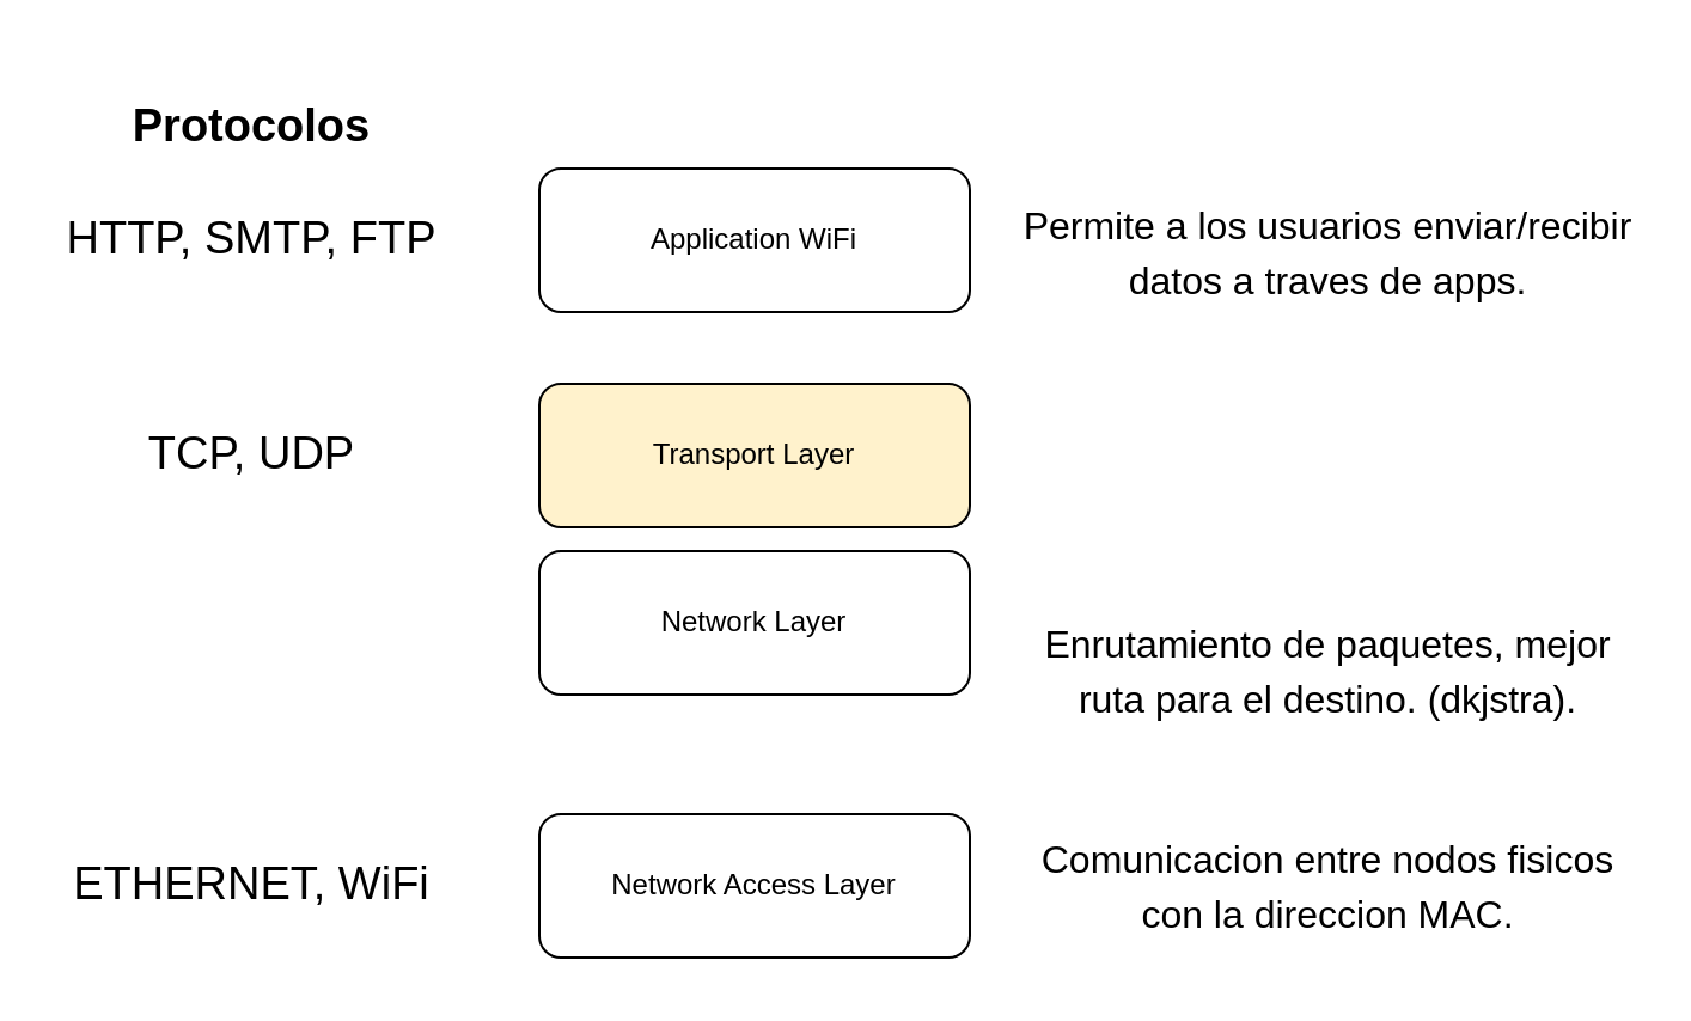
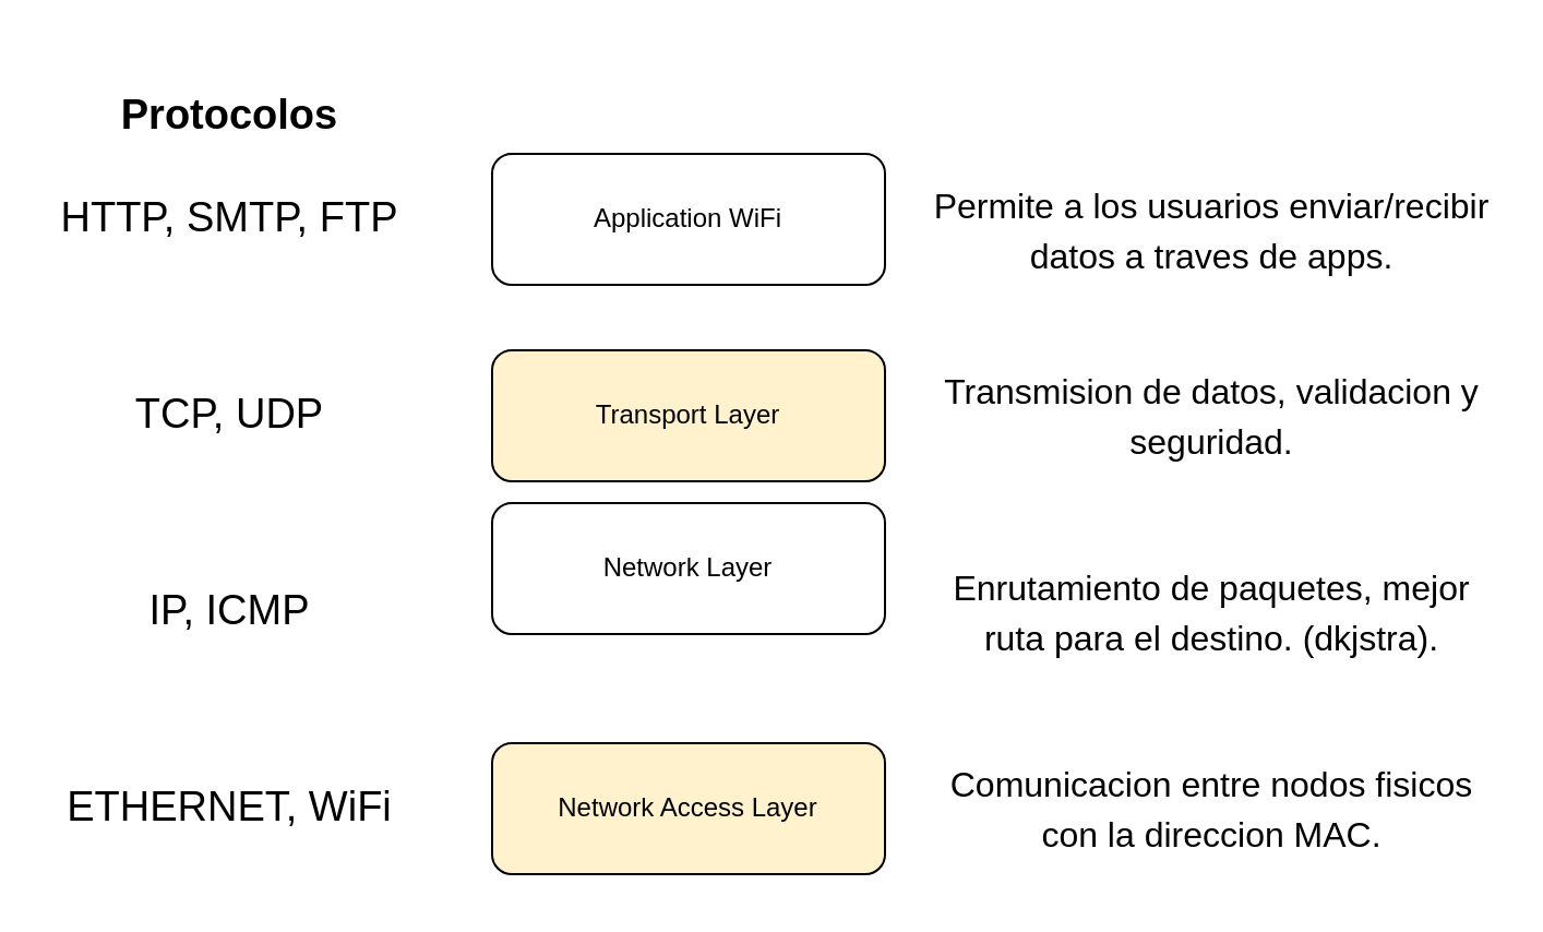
+ <mxCell id="12" value="&lt;font style=&quot;font-size: 16px;&quot;&gt;Transmision de datos, validacion y seguridad.&lt;/font&gt;" style="text;html=1;strokeColor=none;fillColor=none;align=center;verticalAlign=middle;whiteSpace=wrap;rounded=0;fontSize=19;" vertex="1" parent="1"><mxGeometry x="425" y="155" width="260" height="70" as="geometry" /></mxCell>
+ <mxCell id="9" value="IP, ICMP" style="text;html=1;strokeColor=none;fillColor=none;align=center;verticalAlign=middle;whiteSpace=wrap;rounded=0;fontSize=19;" vertex="1" parent="1"><mxGeometry x="20" y="260" width="170" height="40" as="geometry" /></mxCell>
- <mxCell id="5" value="Network Access Layer" style="rounded=1;whiteSpace=wrap;html=1;" vertex="1" parent="1"><mxGeometry x="225" y="340" width="180" height="60" as="geometry" /></mxCell>
+ <mxCell id="5" value="Network Access Layer" style="rounded=1;whiteSpace=wrap;html=1;fillColor=#fff2cc;" vertex="1" parent="1"><mxGeometry x="225" y="340" width="180" height="60" as="geometry" /></mxCell>
